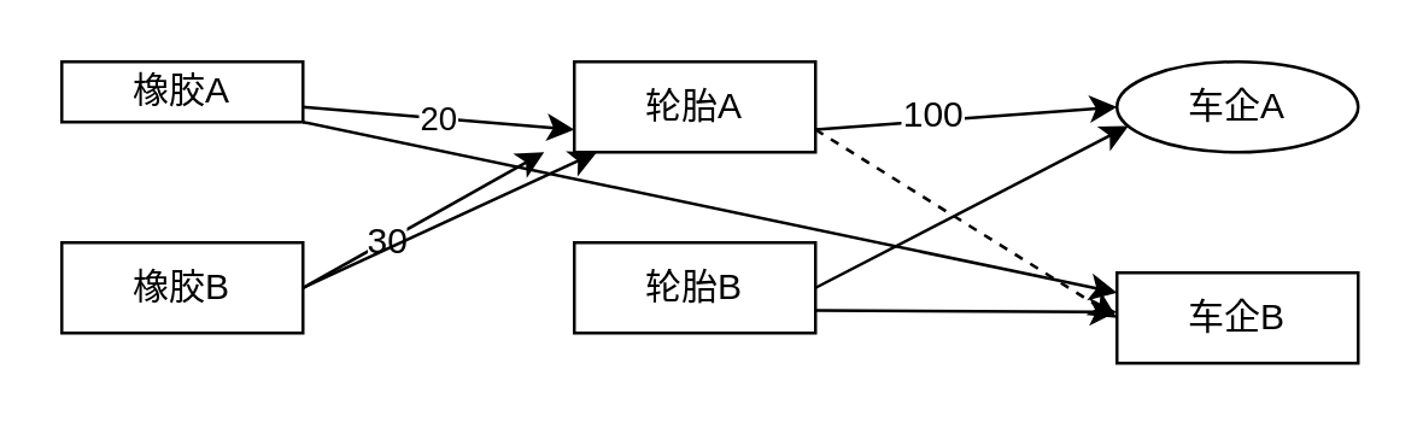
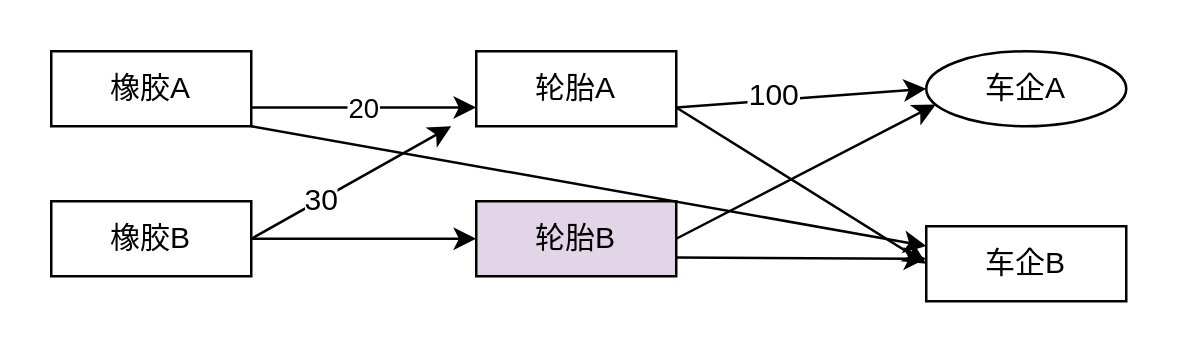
- <mxCell id="4" value="橡胶A" style="rounded=0;whiteSpace=wrap;html=1;" vertex="1" parent="1"><mxGeometry x="20" y="20" width="80" height="20" as="geometry" /></mxCell>
+ <mxCell id="4" value="橡胶A" style="rounded=0;whiteSpace=wrap;html=1;" vertex="1" parent="1"><mxGeometry x="20" y="20" width="80" height="30" as="geometry" /></mxCell>
- <mxCell id="16" value="" style="endArrow=classic;html=1;exitX=1;exitY=0.75;exitDx=0;exitDy=0;entryX=0;entryY=0.5;entryDx=0;entryDy=0;dashed=1;" edge="1" parent="1" source="6" target="3"><mxGeometry width="50" height="50" relative="1" as="geometry"><mxPoint x="270" y="35" as="sourcePoint" /><mxPoint x="360" y="72.5" as="targetPoint" /></mxGeometry></mxCell>
+ <mxCell id="16" value="" style="endArrow=classic;html=1;exitX=1;exitY=0.75;exitDx=0;exitDy=0;entryX=0;entryY=0.5;entryDx=0;entryDy=0;" edge="1" parent="1" source="6" target="3"><mxGeometry width="50" height="50" relative="1" as="geometry"><mxPoint x="270" y="35" as="sourcePoint" /><mxPoint x="360" y="72.5" as="targetPoint" /></mxGeometry></mxCell>
- <mxCell id="15" value="" style="endArrow=classic;html=1;exitX=1;exitY=0.5;exitDx=0;exitDy=0;" edge="1" parent="1" source="5" target="6"><mxGeometry width="50" height="50" relative="1" as="geometry"><mxPoint x="100" y="110" as="sourcePoint" /><mxPoint x="180" y="65" as="targetPoint" /></mxGeometry></mxCell>
+ <mxCell id="15" value="" style="endArrow=classic;html=1;exitX=1;exitY=0.5;exitDx=0;exitDy=0;entryX=0;entryY=0.5;entryDx=0;entryDy=0;" edge="1" parent="1" source="5" target="7"><mxGeometry width="50" height="50" relative="1" as="geometry"><mxPoint x="100" y="110" as="sourcePoint" /><mxPoint x="180" y="65" as="targetPoint" /></mxGeometry></mxCell>
- <mxCell id="7" value="轮胎B" style="rounded=0;whiteSpace=wrap;html=1;" vertex="1" parent="1"><mxGeometry x="190" y="80" width="80" height="30" as="geometry" /></mxCell>
+ <mxCell id="7" value="轮胎B" style="rounded=0;whiteSpace=wrap;html=1;fillColor=#e1d5e7;" vertex="1" parent="1"><mxGeometry x="190" y="80" width="80" height="30" as="geometry" /></mxCell>
